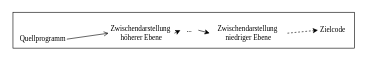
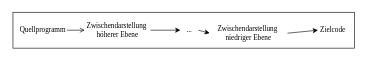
- <mxCell id="11" value="" style="endArrow=classic;html=1;fontFamily=Times New Roman;entryX=0;entryY=0.5;entryDx=0;entryDy=0;exitX=1;exitY=0.5;exitDx=0;exitDy=0;dashed=1;" edge="1" parent="1" source="5" target="6"><mxGeometry width="50" height="50" relative="1" as="geometry"><mxPoint x="230" y="160" as="sourcePoint" /><mxPoint x="280" y="120" as="targetPoint" /></mxGeometry></mxCell>
+ <mxCell id="11" value="" style="endArrow=classic;html=1;fontFamily=Times New Roman;entryX=0;entryY=0.5;entryDx=0;entryDy=0;exitX=1;exitY=0.5;exitDx=0;exitDy=0;" edge="1" parent="1" source="5" target="6"><mxGeometry width="50" height="50" relative="1" as="geometry"><mxPoint x="230" y="160" as="sourcePoint" /><mxPoint x="280" y="120" as="targetPoint" /></mxGeometry></mxCell>
- <mxCell id="4" value="Zwischendarstellung&amp;nbsp;&lt;br&gt;höherer Ebene" style="text;html=1;strokeColor=none;fillColor=none;align=center;verticalAlign=middle;whiteSpace=wrap;rounded=0;fontFamily=Times New Roman;" vertex="1" parent="1"><mxGeometry x="180" y="45" width="110" height="20" as="geometry" /></mxCell>
+ <mxCell id="4" value="Zwischendarstellung&amp;nbsp;&lt;br&gt;höherer Ebene" style="text;html=1;strokeColor=none;fillColor=none;align=center;verticalAlign=middle;whiteSpace=wrap;rounded=0;fontFamily=Times New Roman;" vertex="1" parent="1"><mxGeometry x="140" y="40" width="110" height="20" as="geometry" /></mxCell>
- <mxCell id="3" value="Quellprogramm" style="text;html=1;strokeColor=none;fillColor=none;align=center;verticalAlign=middle;whiteSpace=wrap;rounded=0;fontFamily=Times New Roman;" vertex="1" parent="1"><mxGeometry x="30" y="55" width="80" height="20" as="geometry" /></mxCell>
+ <mxCell id="3" value="Quellprogramm" style="text;html=1;strokeColor=none;fillColor=none;align=center;verticalAlign=middle;whiteSpace=wrap;rounded=0;fontFamily=Times New Roman;" vertex="1" parent="1"><mxGeometry x="30" y="40" width="80" height="20" as="geometry" /></mxCell>
